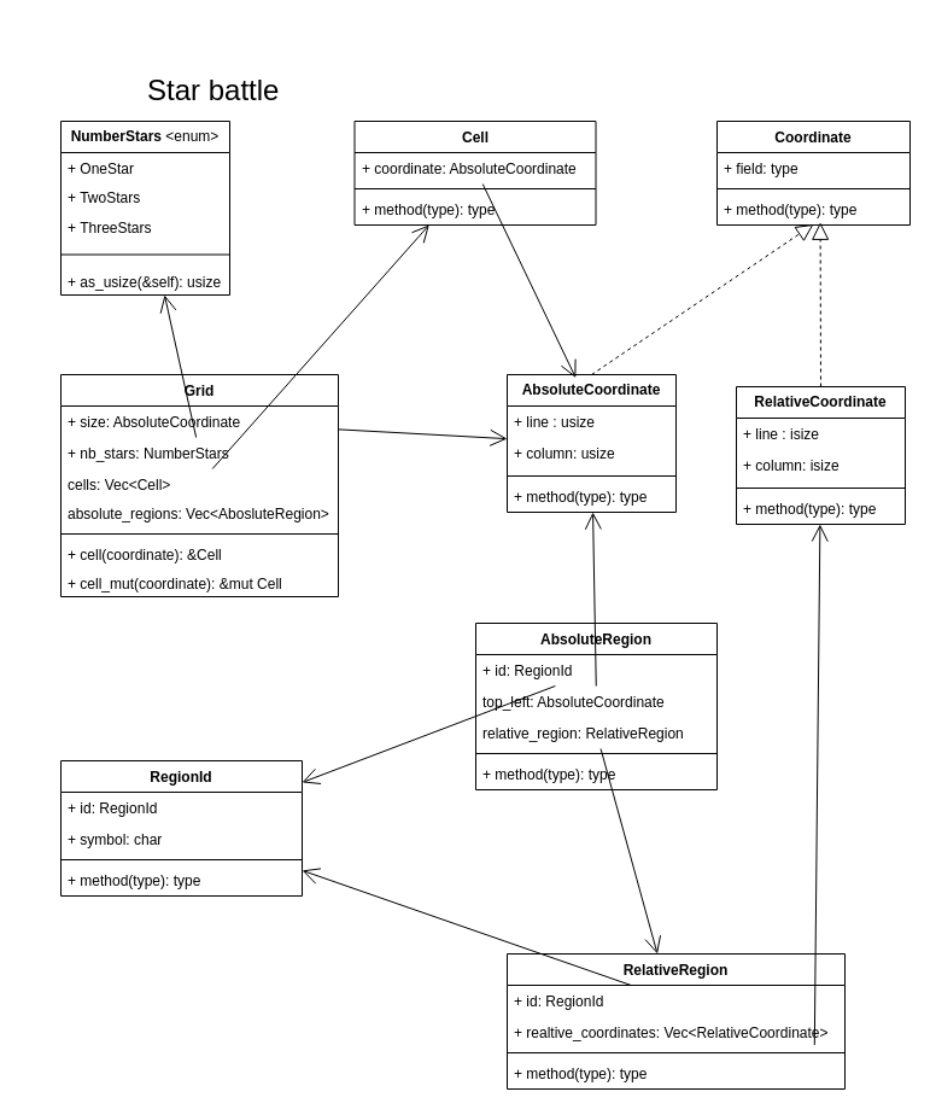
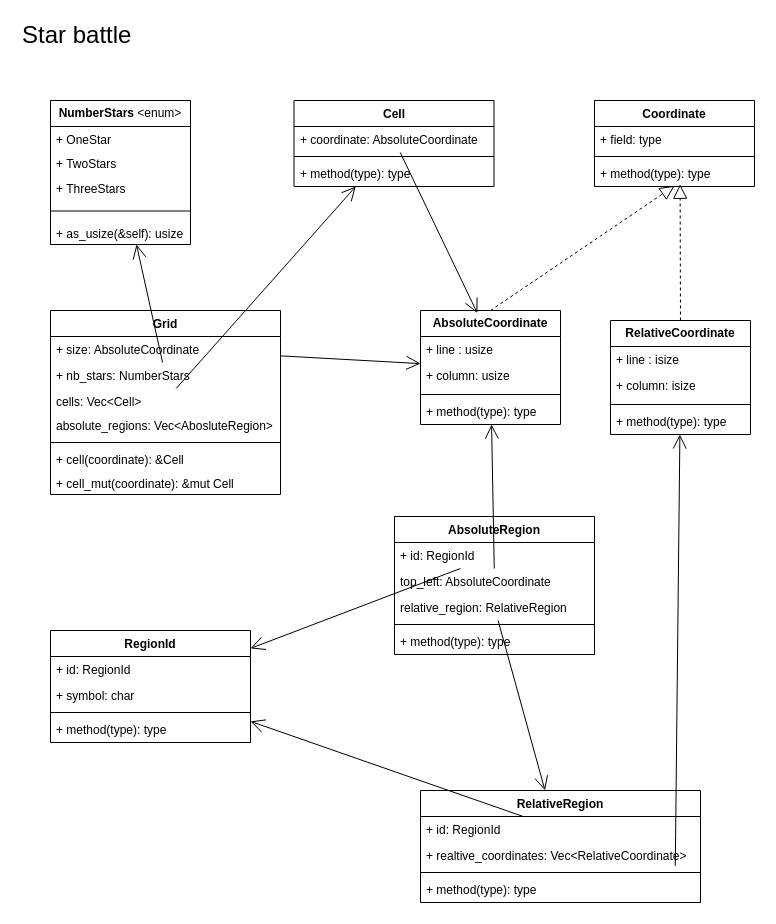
- <mxCell id="2" value="&lt;font style=&quot;font-size: 24px;&quot;&gt;Star battle&lt;/font&gt;" style="text;html=1;align=left;verticalAlign=middle;whiteSpace=wrap;rounded=0;" parent="1" vertex="1"><mxGeometry x="120" y="60" width="120" height="30" as="geometry" /></mxCell>
+ <mxCell id="2" value="&lt;font style=&quot;font-size: 24px;&quot;&gt;Star battle&lt;/font&gt;" style="text;html=1;align=left;verticalAlign=middle;whiteSpace=wrap;rounded=0;" parent="1" vertex="1"><mxGeometry x="20" y="20" width="120" height="30" as="geometry" /></mxCell>
